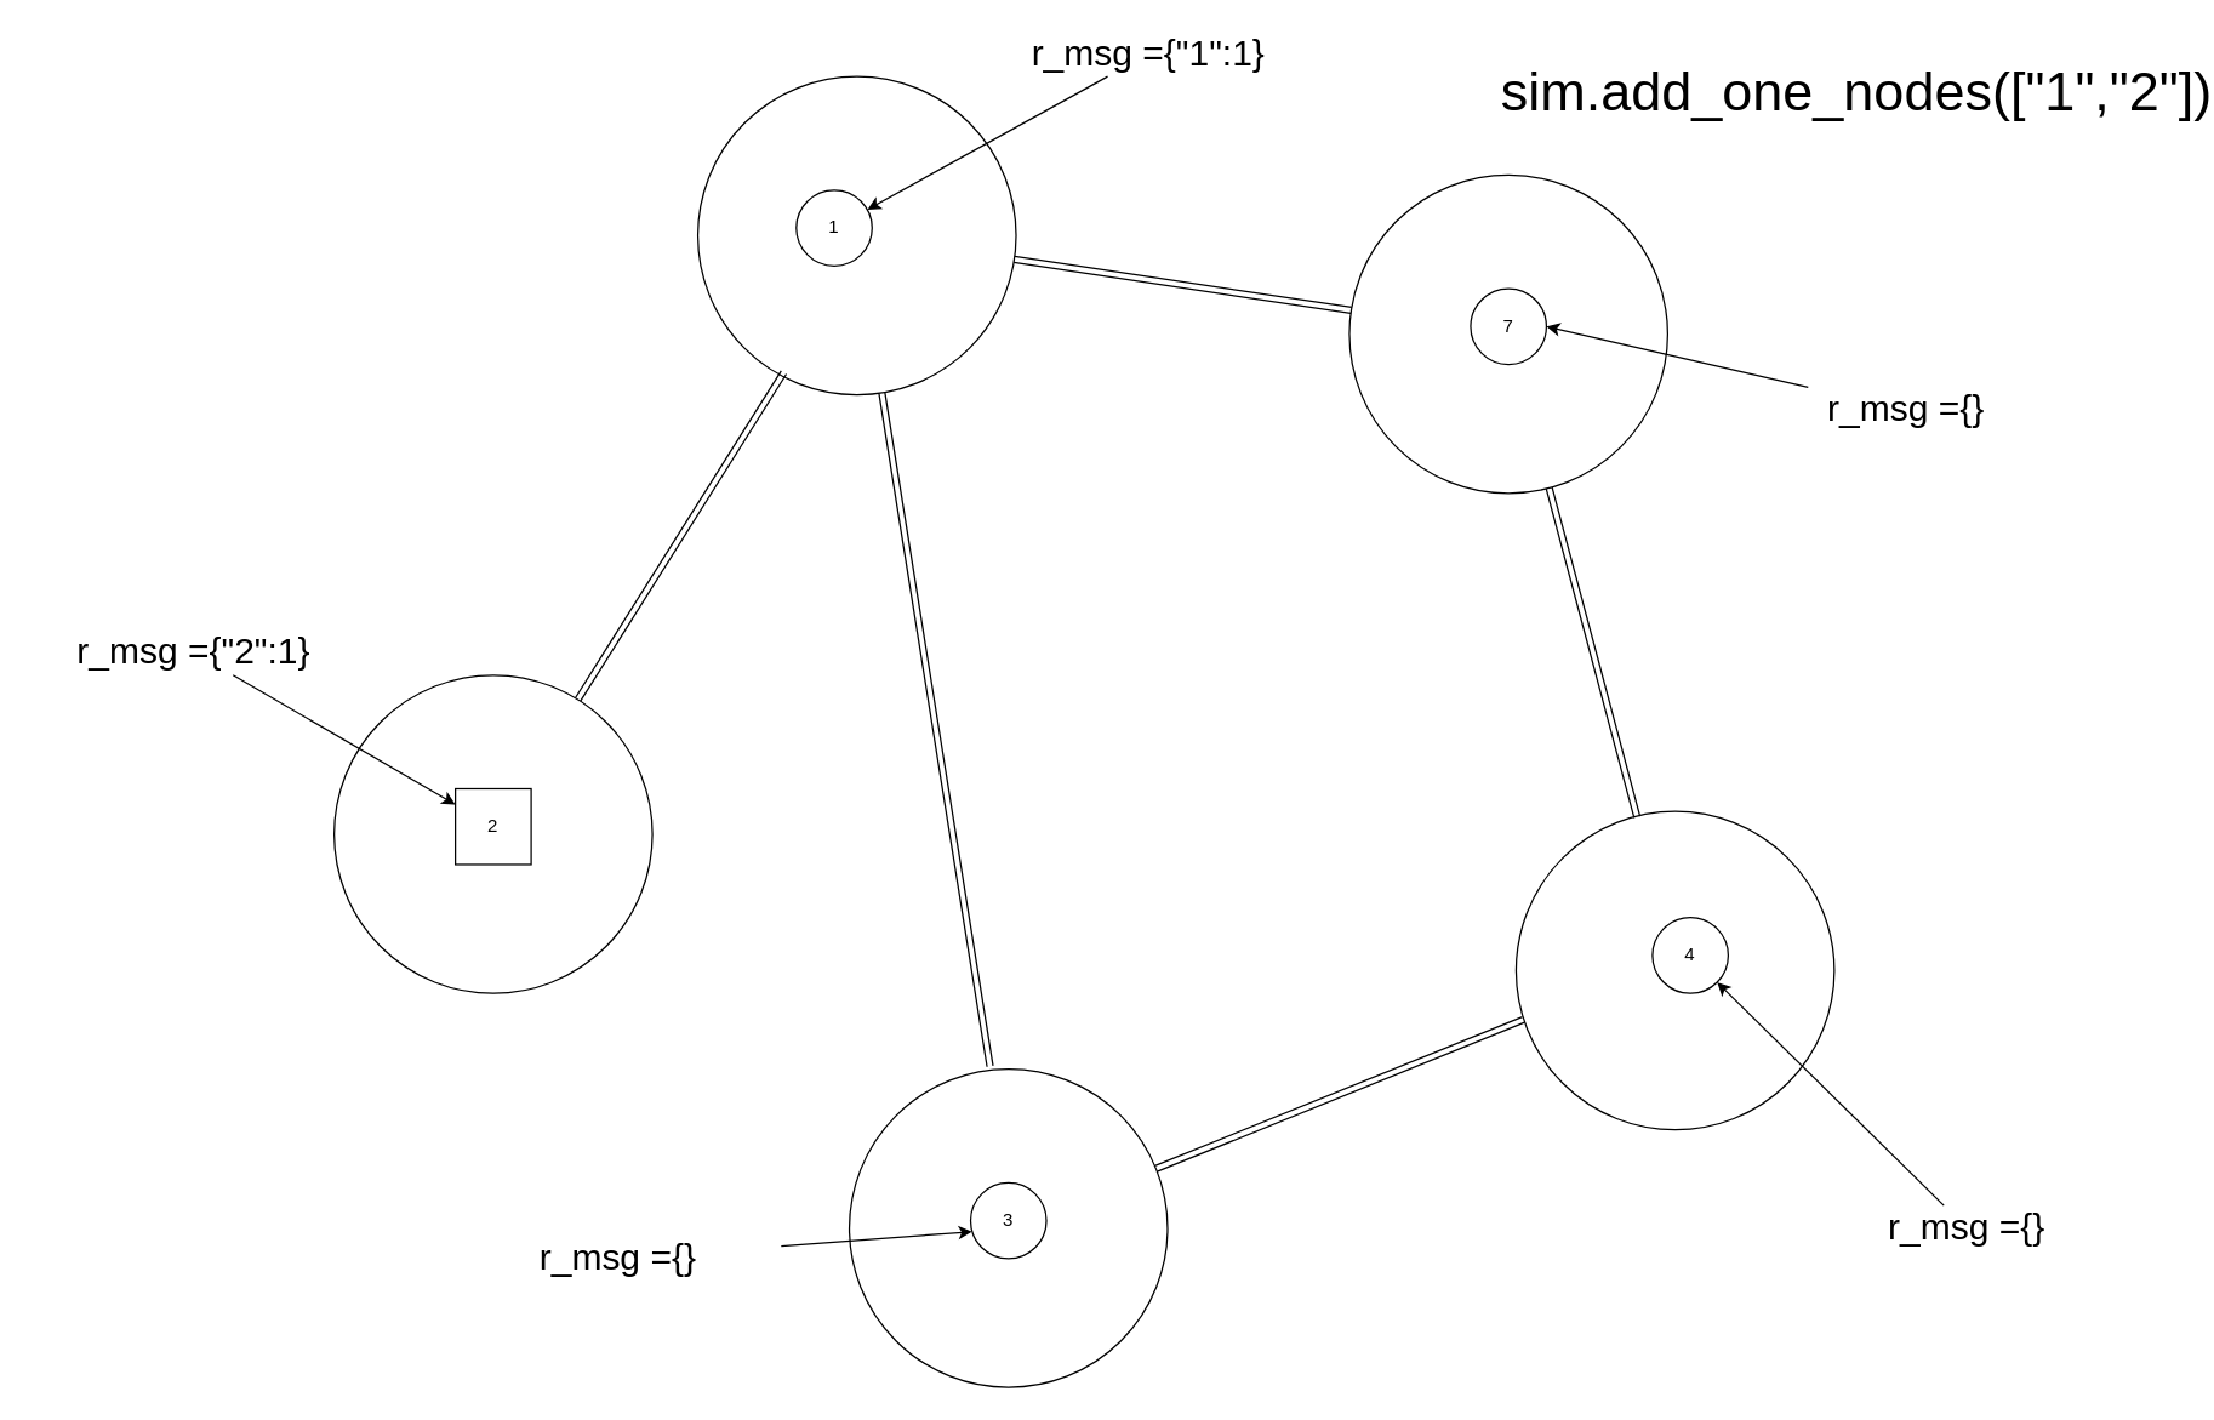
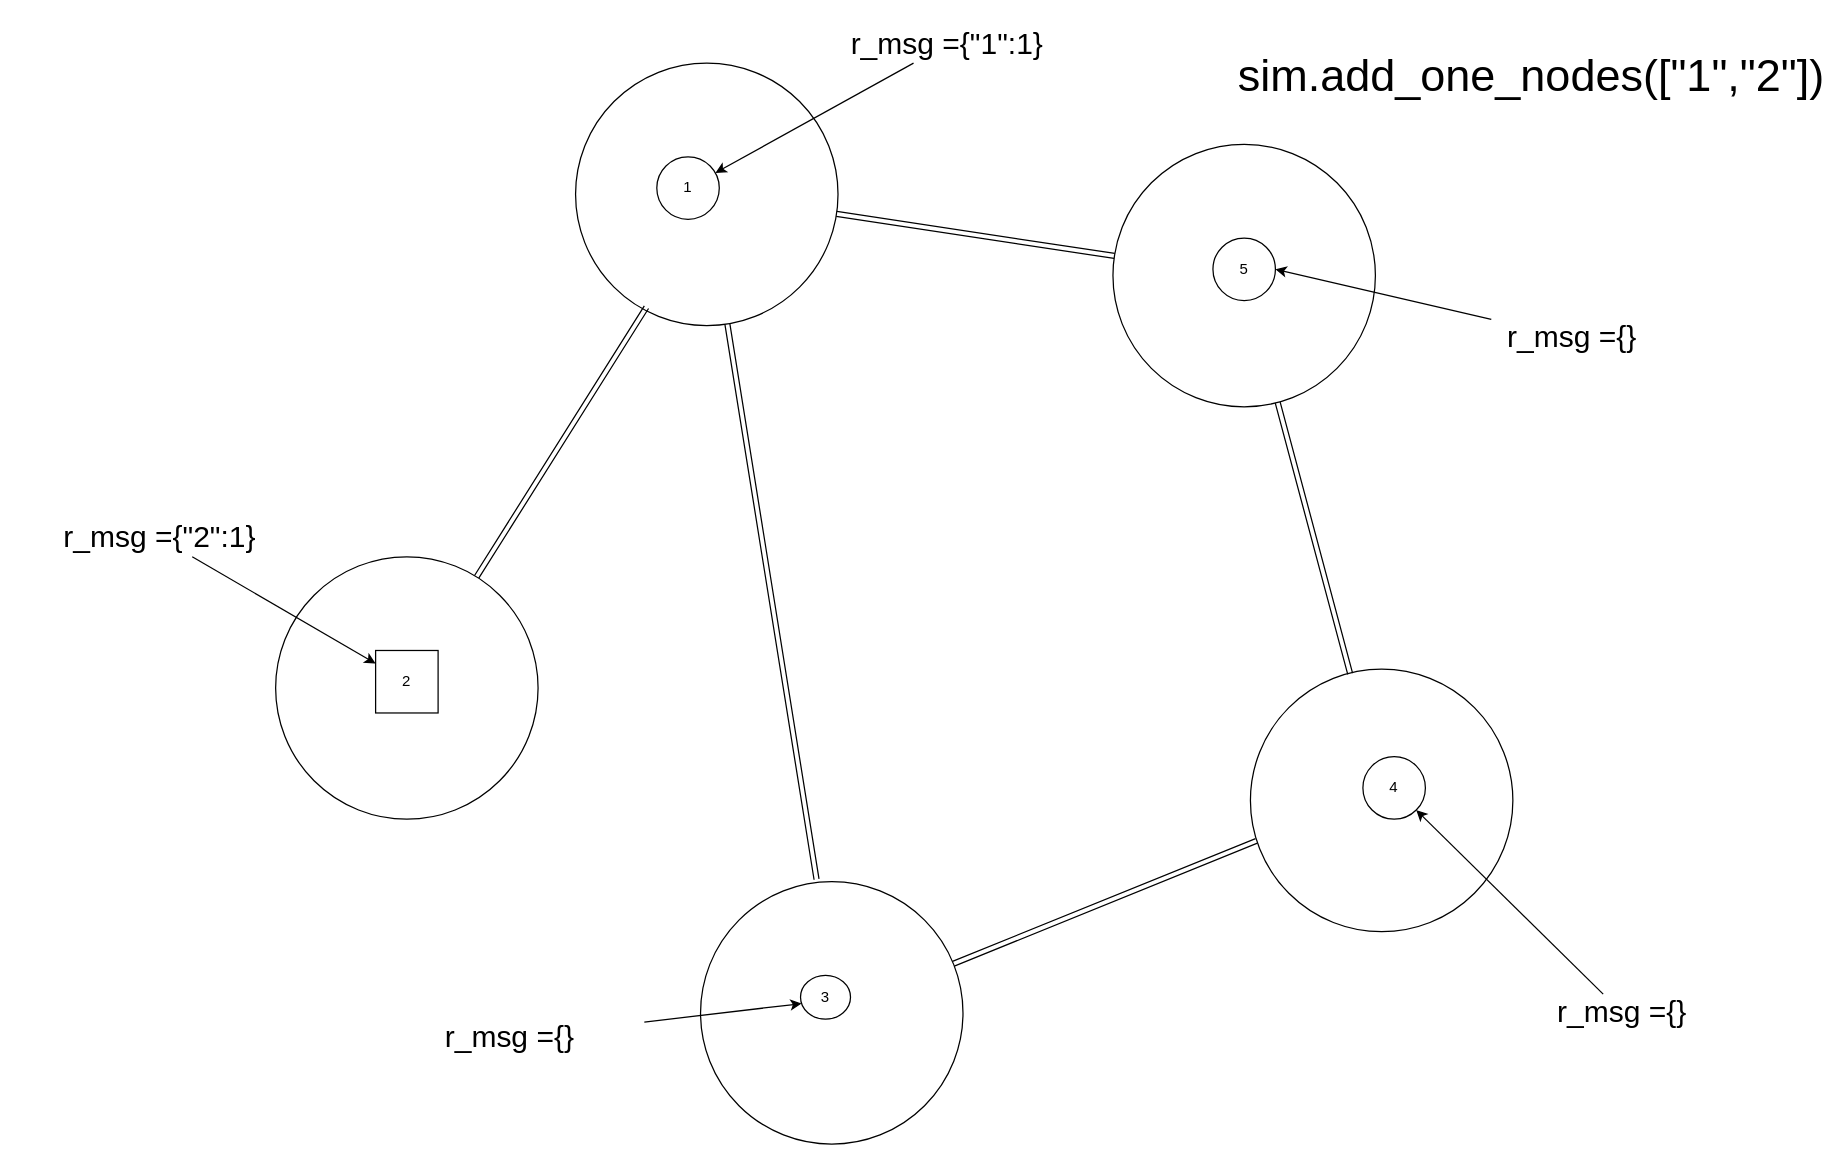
- <mxCell id="55" value="7" style="ellipse;whiteSpace=wrap;html=1;aspect=fixed;strokeColor=default;fillColor=none;" parent="53" vertex="1"><mxGeometry x="80" y="75" width="50" height="50" as="geometry" /></mxCell>
+ <mxCell id="55" value="5" style="ellipse;whiteSpace=wrap;html=1;aspect=fixed;strokeColor=default;fillColor=none;" parent="53" vertex="1"><mxGeometry x="80" y="75" width="50" height="50" as="geometry" /></mxCell>
- <mxCell id="49" value="3" style="ellipse;whiteSpace=wrap;html=1;aspect=fixed;strokeColor=default;fillColor=none;" parent="47" vertex="1"><mxGeometry x="80" y="75" width="50" height="50" as="geometry" /></mxCell>
+ <mxCell id="49" value="3" style="ellipse;whiteSpace=wrap;html=1;aspect=fixed;strokeColor=default;fillColor=none;" parent="47" vertex="1"><mxGeometry x="80" y="75" width="40" height="35" as="geometry" /></mxCell>
